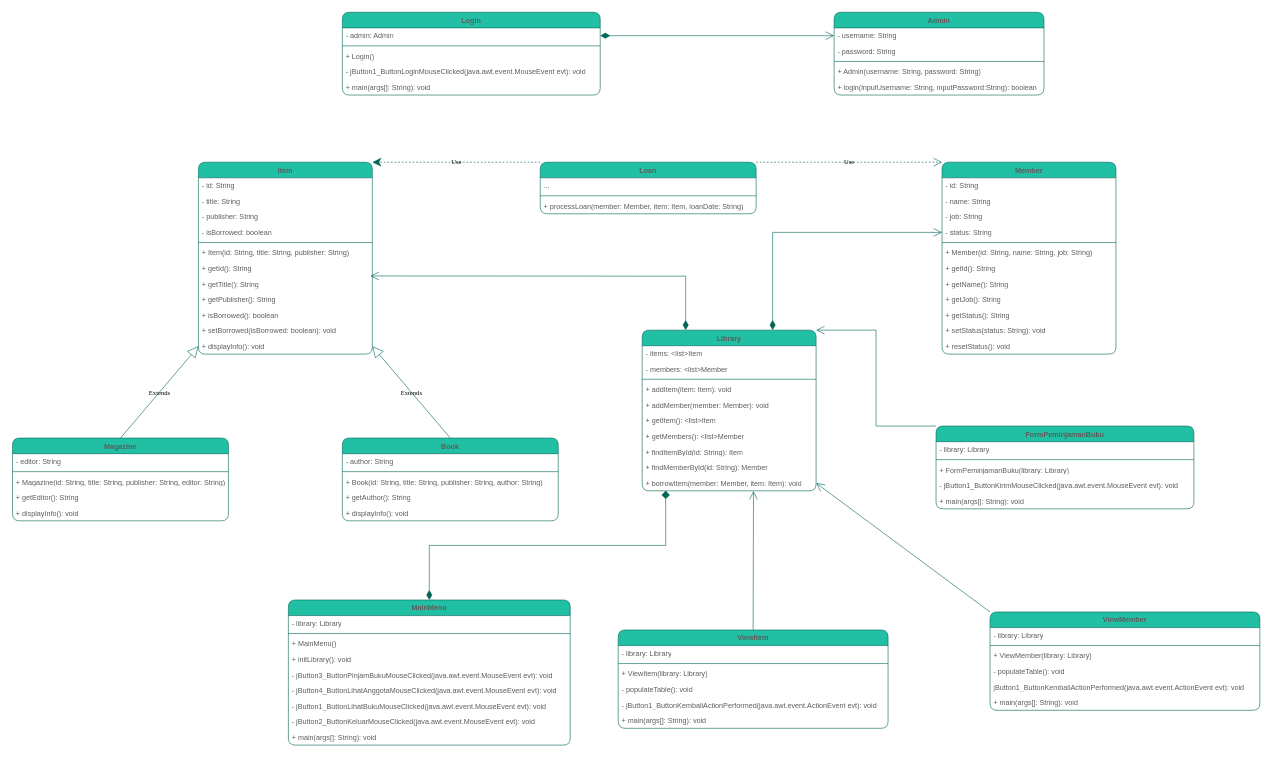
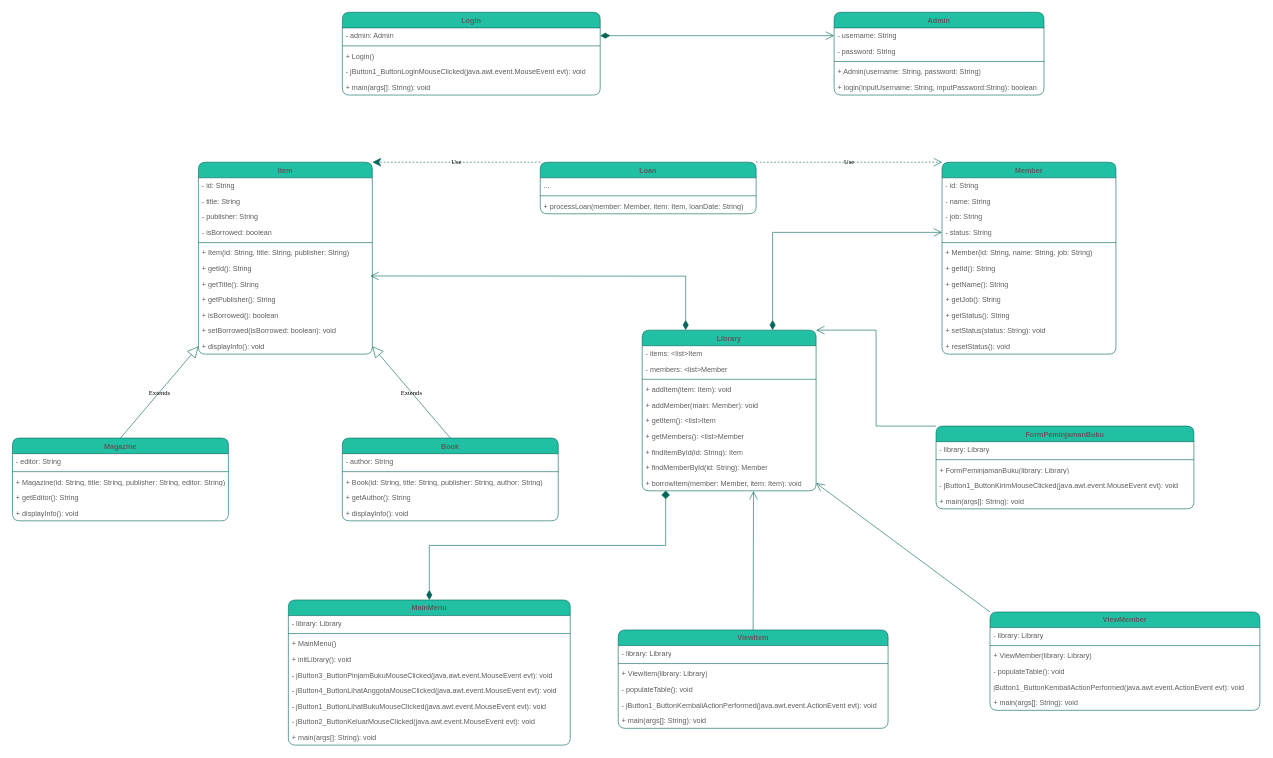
- <mxCell id="7" value="+ addMember(member: Member): void" style="text;strokeColor=none;fillColor=none;align=left;verticalAlign=top;spacingLeft=4;spacingRight=4;overflow=hidden;rotatable=0;points=[[0,0.5],[1,0.5]];portConstraint=eastwest;whiteSpace=wrap;html=1;rounded=1;labelBackgroundColor=none;fontColor=#5C5C5C;" parent="2" vertex="1"><mxGeometry y="112" width="290" height="26" as="geometry" /></mxCell>
+ <mxCell id="7" value="+ addMember(main: Member): void" style="text;strokeColor=none;fillColor=none;align=left;verticalAlign=top;spacingLeft=4;spacingRight=4;overflow=hidden;rotatable=0;points=[[0,0.5],[1,0.5]];portConstraint=eastwest;whiteSpace=wrap;html=1;rounded=1;labelBackgroundColor=none;fontColor=#5C5C5C;" parent="2" vertex="1"><mxGeometry y="112" width="290" height="26" as="geometry" /></mxCell>
